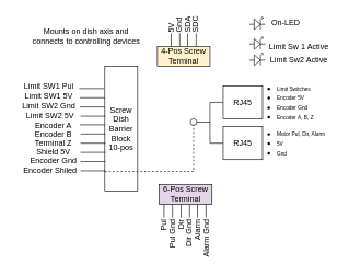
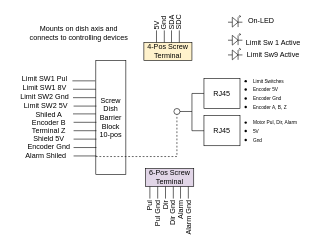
- <mxCell id="56" value="Limit Sw2 Active" style="text;html=1;align=center;verticalAlign=middle;resizable=0;points=[];autosize=1;strokeColor=none;fillColor=none;" vertex="1" parent="1"><mxGeometry x="399" y="74.5" width="110" height="30" as="geometry" /></mxCell>
+ <mxCell id="56" value="Limit Sw9 Active" style="text;html=1;align=center;verticalAlign=middle;resizable=0;points=[];autosize=1;strokeColor=none;fillColor=none;" vertex="1" parent="1"><mxGeometry x="399" y="74.5" width="110" height="30" as="geometry" /></mxCell>
- <mxCell id="14" value="Limit SW1 5V" style="text;html=1;align=center;verticalAlign=middle;whiteSpace=wrap;rounded=0;" vertex="1" parent="1"><mxGeometry x="29" y="136" width="90" height="20" as="geometry" /></mxCell>
+ <mxCell id="14" value="Limit SW1 8V" style="text;html=1;align=center;verticalAlign=middle;whiteSpace=wrap;rounded=0;" vertex="1" parent="1"><mxGeometry x="29" y="136" width="90" height="20" as="geometry" /></mxCell>
- <mxCell id="17" value="Encoder A" style="text;html=1;align=center;verticalAlign=middle;whiteSpace=wrap;rounded=0;" vertex="1" parent="1"><mxGeometry x="41" y="180" width="80" height="20" as="geometry" /></mxCell>
+ <mxCell id="17" value="Shiled A" style="text;html=1;align=center;verticalAlign=middle;whiteSpace=wrap;rounded=0;" vertex="1" parent="1"><mxGeometry x="41" y="180" width="80" height="20" as="geometry" /></mxCell>
- <mxCell id="22" value="Encoder Shiled" style="text;html=1;align=center;verticalAlign=middle;whiteSpace=wrap;rounded=0;" vertex="1" parent="1"><mxGeometry x="20" y="249" width="112" height="20" as="geometry" /></mxCell>
+ <mxCell id="22" value="Alarm Shiled" style="text;html=1;align=center;verticalAlign=middle;whiteSpace=wrap;rounded=0;" vertex="1" parent="1"><mxGeometry x="20" y="249" width="112" height="20" as="geometry" /></mxCell>
